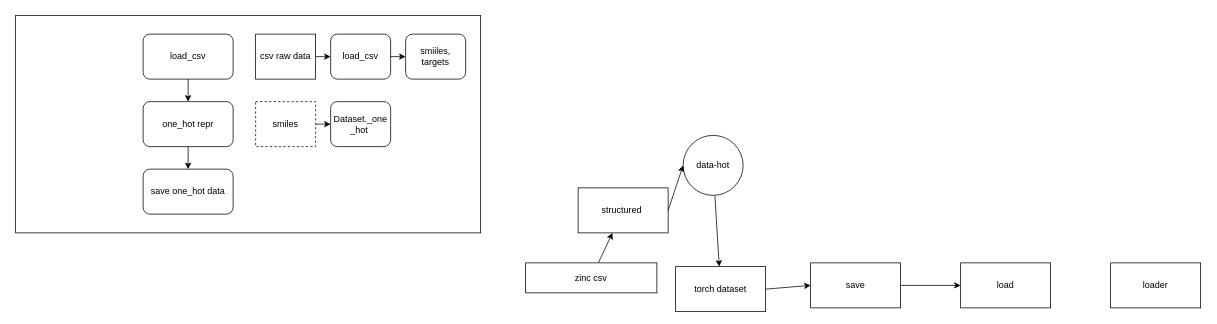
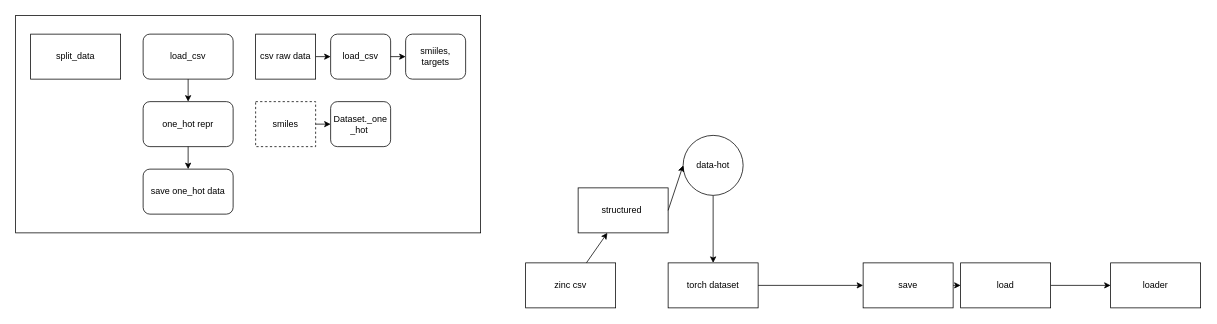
+ <mxCell id="17" value="split_data" style="rounded=0;whiteSpace=wrap;html=1;" parent="15" vertex="1"><mxGeometry x="20" y="25" width="120" height="60" as="geometry" /></mxCell>
- <mxCell id="7" value="zinc csv" style="rounded=0;whiteSpace=wrap;html=1;" parent="1" vertex="1"><mxGeometry x="700" y="350" width="175" height="40" as="geometry" /></mxCell>
+ <mxCell id="7" value="zinc csv" style="rounded=0;whiteSpace=wrap;html=1;" parent="1" vertex="1"><mxGeometry x="700" y="350" width="120" height="60" as="geometry" /></mxCell>
- <mxCell id="10" value="save" style="rounded=0;whiteSpace=wrap;html=1;" parent="1" vertex="1"><mxGeometry x="1080" y="350" width="120" height="60" as="geometry" /></mxCell>
+ <mxCell id="10" value="save" style="rounded=0;whiteSpace=wrap;html=1;" parent="1" vertex="1"><mxGeometry x="1150" y="350" width="120" height="60" as="geometry" /></mxCell>
+ <mxCell id="12" value="" style="edgeStyle=none;html=1;" parent="1" source="13" target="14" edge="1"><mxGeometry relative="1" as="geometry" /></mxCell>
- <mxCell id="8" value="torch dataset" style="rounded=0;whiteSpace=wrap;html=1;" parent="1" vertex="1"><mxGeometry x="900" y="355" width="120" height="60" as="geometry" /></mxCell>
+ <mxCell id="8" value="torch dataset" style="rounded=0;whiteSpace=wrap;html=1;" parent="1" vertex="1"><mxGeometry x="890" y="350" width="120" height="60" as="geometry" /></mxCell>
